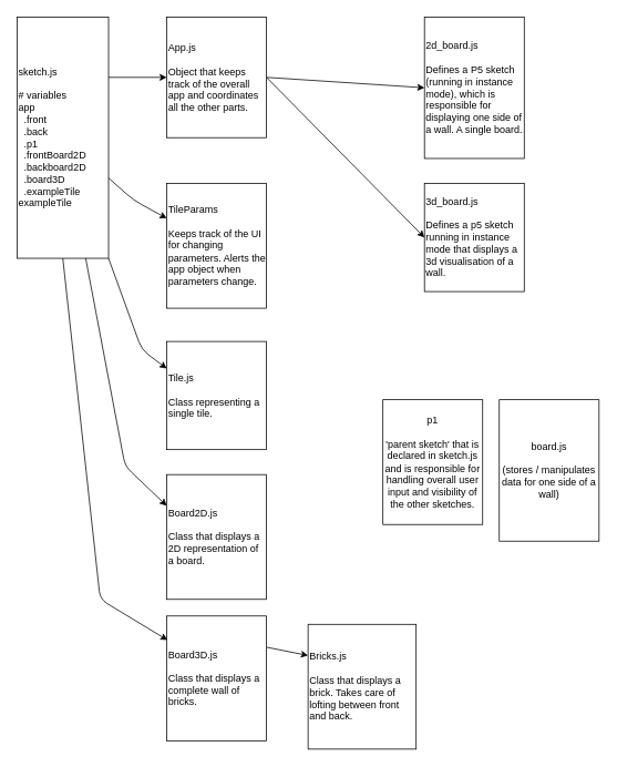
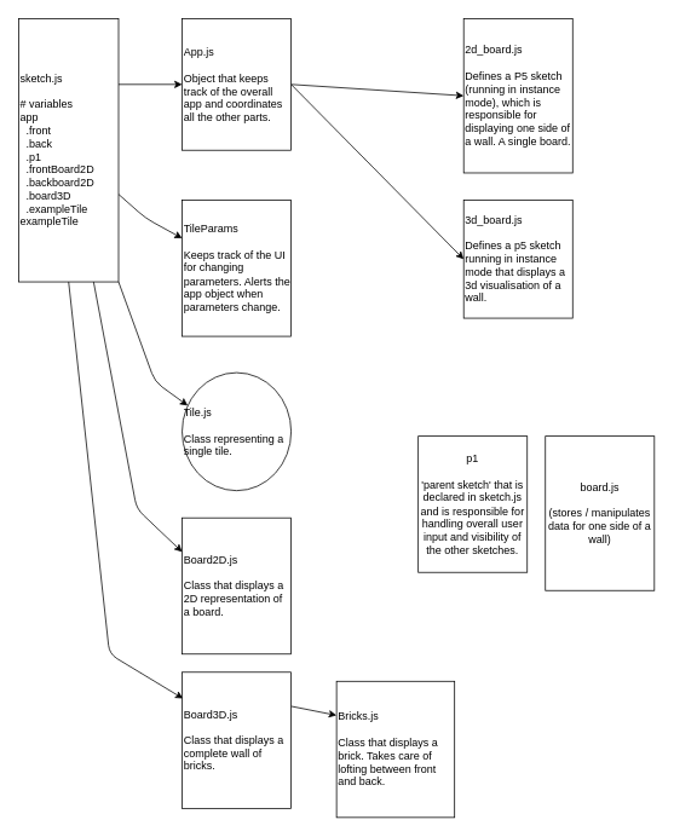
- <mxCell id="16" value="Tile.js&lt;br&gt;&lt;br&gt;Class representing a single tile." style="rounded=0;whiteSpace=wrap;html=1;align=left;" vertex="1" parent="1"><mxGeometry x="200" y="410" width="120" height="130" as="geometry" /></mxCell>
+ <mxCell id="16" value="Tile.js&lt;br&gt;&lt;br&gt;Class representing a single tile." style="ellipse;whiteSpace=wrap;html=1;align=left;" vertex="1" parent="1"><mxGeometry x="200" y="410" width="120" height="130" as="geometry" /></mxCell>
